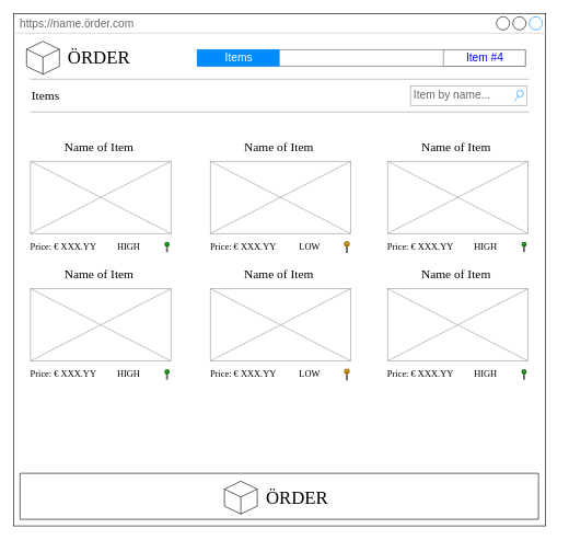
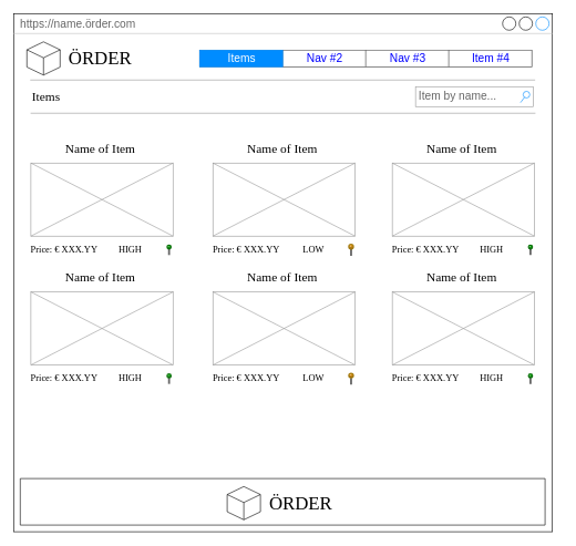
+ <mxCell id="7" value="Nav #2" style="strokeColor=inherit;fillColor=inherit;gradientColor=inherit;strokeWidth=1;shadow=0;dashed=0;align=center;html=1;shape=mxgraph.mockup.text.rrect;rSize=0;fontSize=17;fontColor=#0000ff;" parent="6" vertex="1"><mxGeometry x="125" width="125" height="25" as="geometry" /></mxCell>
+ <mxCell id="8" value="Nav #3" style="strokeColor=inherit;fillColor=inherit;gradientColor=inherit;strokeWidth=1;shadow=0;dashed=0;align=center;html=1;shape=mxgraph.mockup.text.rrect;rSize=0;fontSize=17;fontColor=#0000ff;" parent="6" vertex="1"><mxGeometry x="250" width="125" height="25" as="geometry" /></mxCell>
